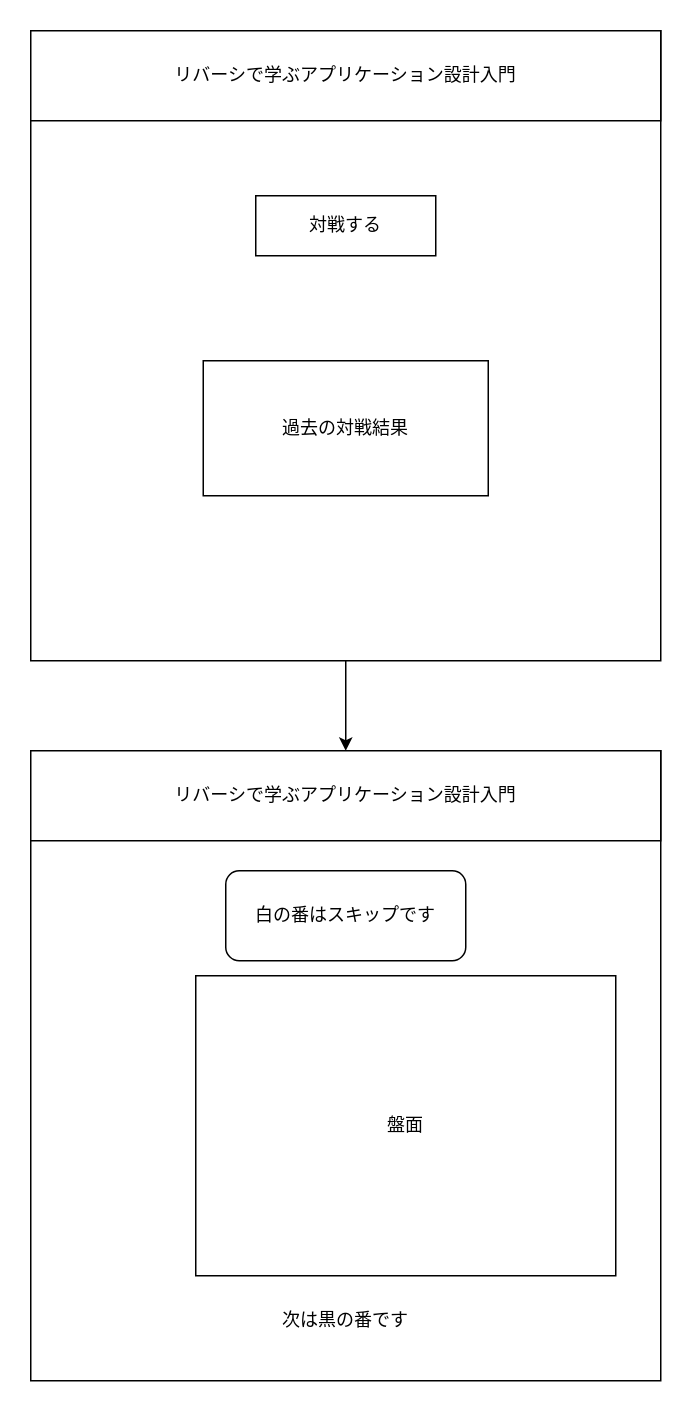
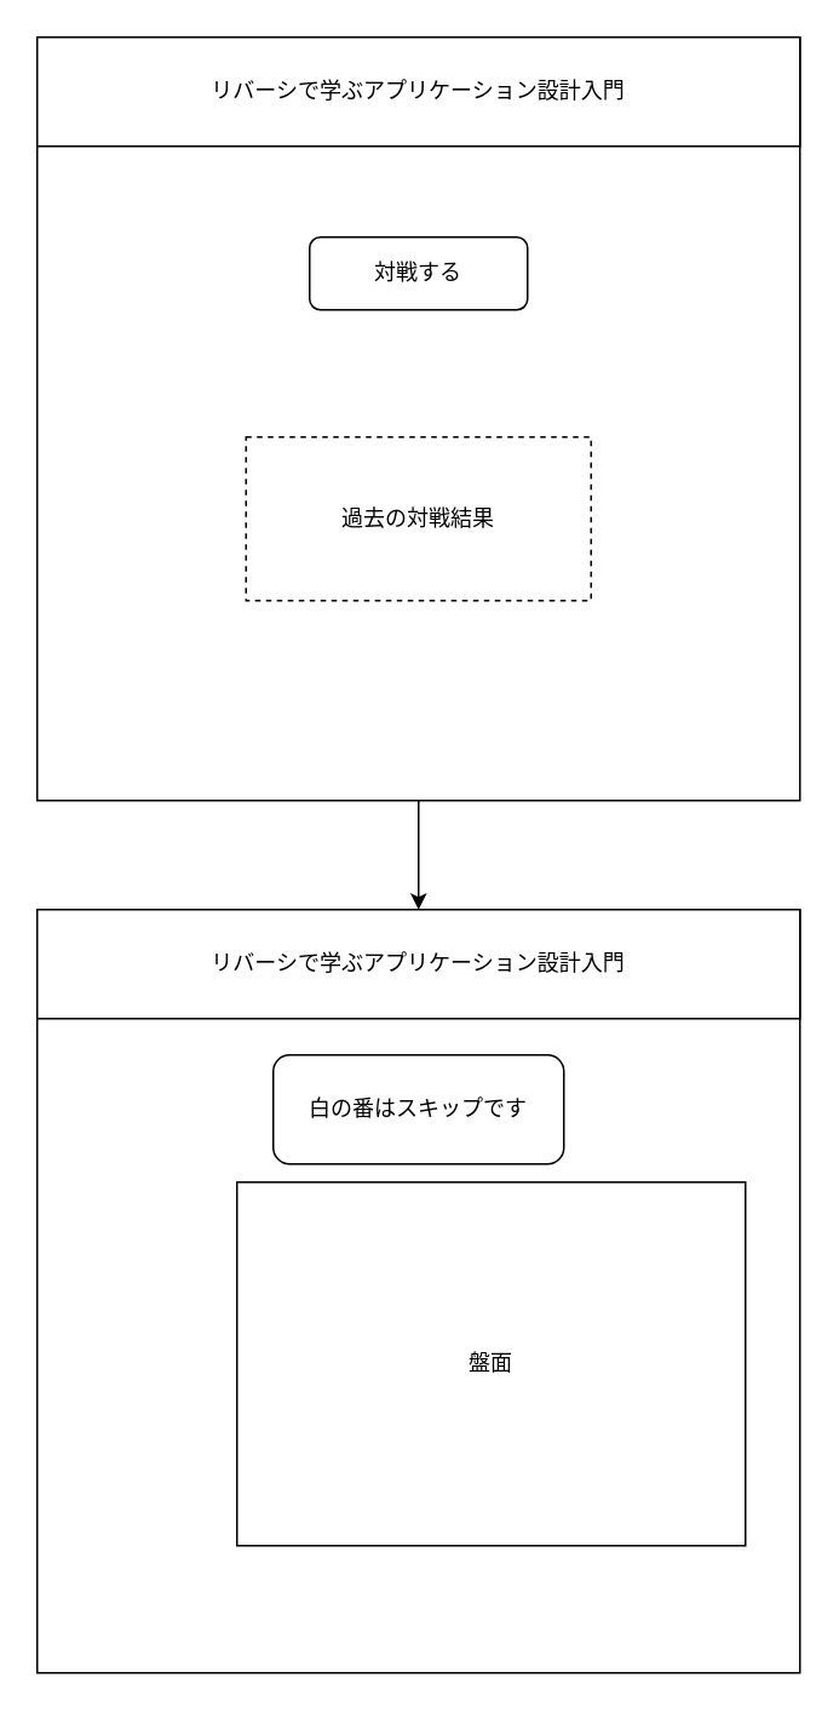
- <mxCell id="5" value="対戦する" style="whiteSpace=wrap;html=1;rounded=0;" parent="1" vertex="1"><mxGeometry x="170" y="130" width="120" height="40" as="geometry" /></mxCell>
+ <mxCell id="5" value="対戦する" style="rounded=1;whiteSpace=wrap;html=1;" parent="1" vertex="1"><mxGeometry x="170" y="130" width="120" height="40" as="geometry" /></mxCell>
- <mxCell id="6" value="過去の対戦結果" style="rounded=0;whiteSpace=wrap;html=1;" parent="1" vertex="1"><mxGeometry x="135" y="240" width="190" height="90" as="geometry" /></mxCell>
+ <mxCell id="6" value="過去の対戦結果" style="rounded=0;whiteSpace=wrap;html=1;dashed=1;" parent="1" vertex="1"><mxGeometry x="135" y="240" width="190" height="90" as="geometry" /></mxCell>
- <mxCell id="11" value="次は黒の番です" style="rounded=1;whiteSpace=wrap;html=1;strokeColor=none;" parent="1" vertex="1"><mxGeometry x="150" y="860" width="160" height="40" as="geometry" /></mxCell>
